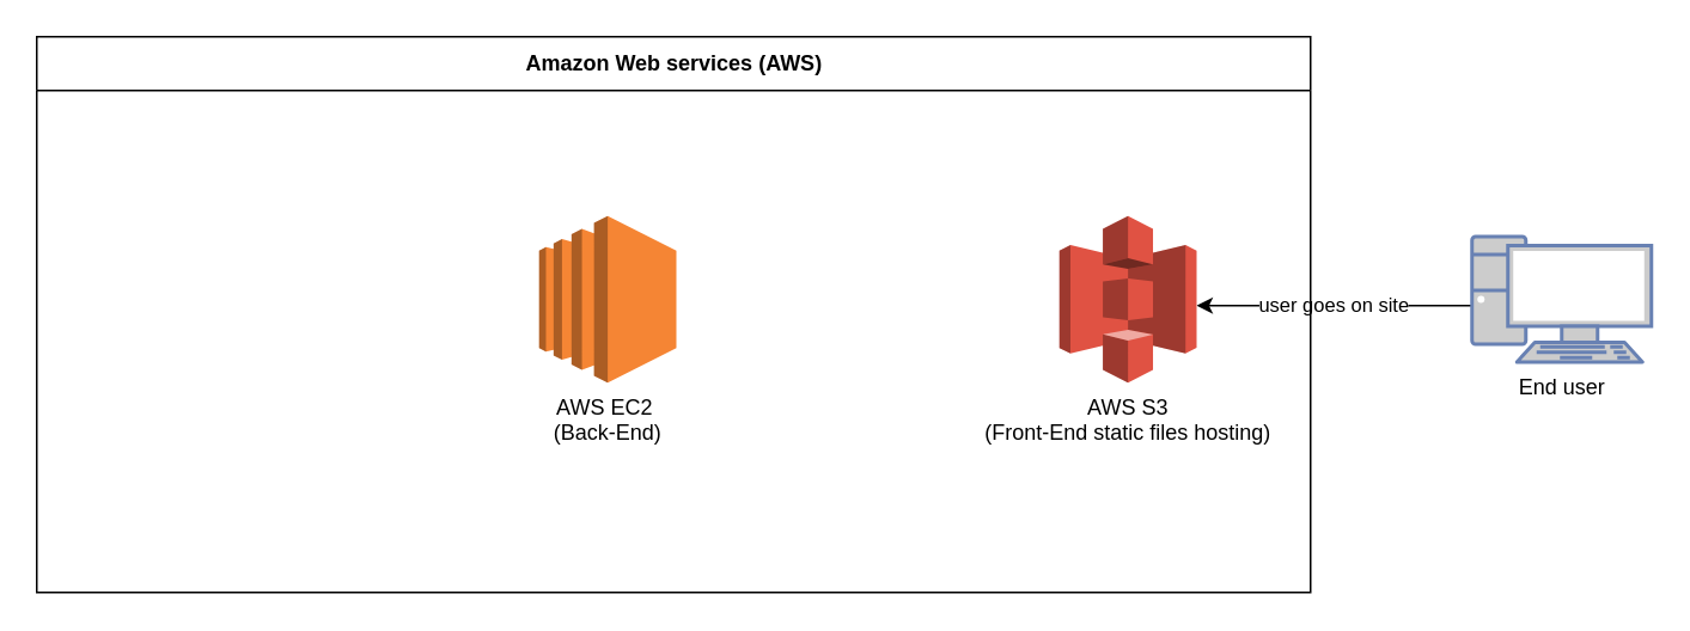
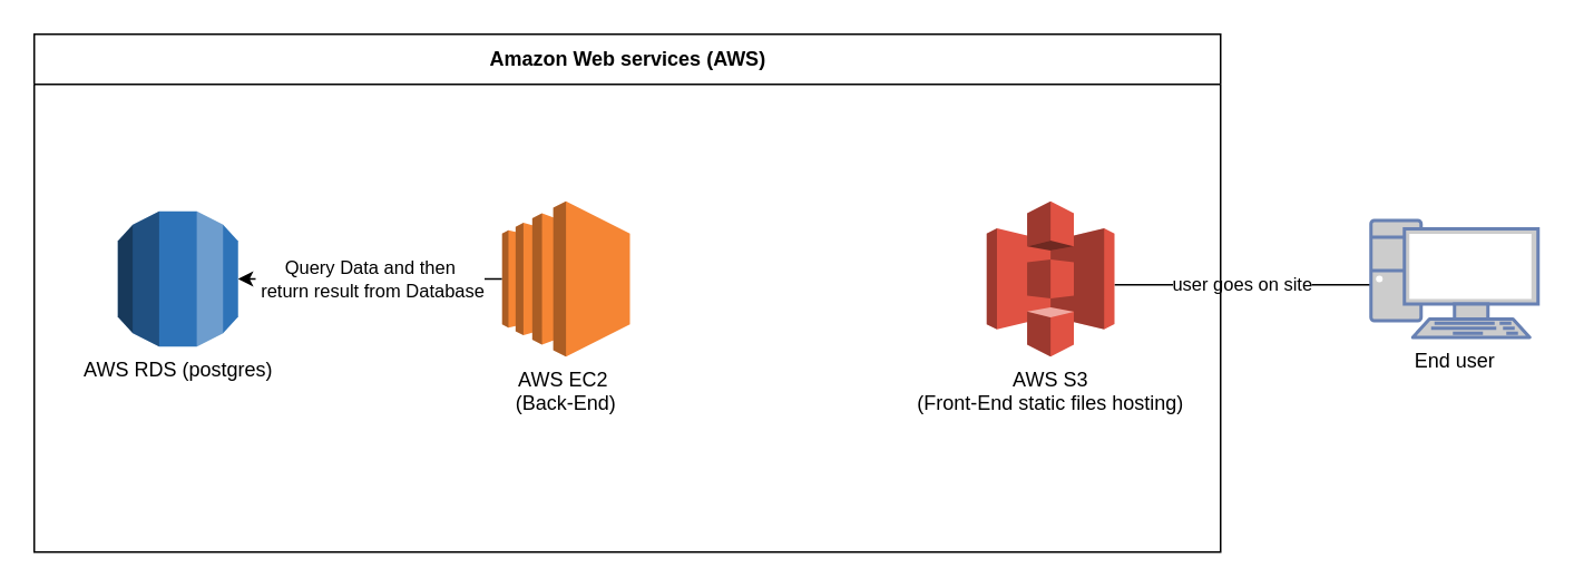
+ <mxCell id="8" value="AWS RDS (postgres)" style="outlineConnect=0;dashed=0;verticalLabelPosition=bottom;verticalAlign=top;align=center;html=1;shape=mxgraph.aws3.rds;fillColor=#2E73B8;gradientColor=none;fontColor=#000;" vertex="1" parent="4"><mxGeometry x="50" y="106" width="72" height="81" as="geometry" /></mxCell>
+ <mxCell id="6" value="Query Data and then&lt;br&gt;&amp;nbsp;return result from Database" style="edgeStyle=orthogonalEdgeStyle;rounded=0;orthogonalLoop=1;jettySize=auto;html=1;fontColor=#000;" edge="1" parent="4" source="7" target="8"><mxGeometry relative="1" as="geometry" /></mxCell>
- <mxCell id="2" value="user goes on site" style="edgeStyle=orthogonalEdgeStyle;rounded=0;orthogonalLoop=1;jettySize=auto;html=1;" edge="1" parent="1" source="3" target="5"><mxGeometry relative="1" as="geometry"><mxPoint x="680" y="175" as="targetPoint" /><Array as="points"><mxPoint x="680" y="170" /><mxPoint x="680" y="170" /></Array></mxGeometry></mxCell>
+ <mxCell id="2" value="user goes on site" style="edgeStyle=orthogonalEdgeStyle;rounded=0;orthogonalLoop=1;jettySize=auto;html=1;endArrow=none;" edge="1" parent="1" source="3" target="5"><mxGeometry relative="1" as="geometry"><mxPoint x="680" y="175" as="targetPoint" /><Array as="points"><mxPoint x="680" y="170" /><mxPoint x="680" y="170" /></Array></mxGeometry></mxCell>
